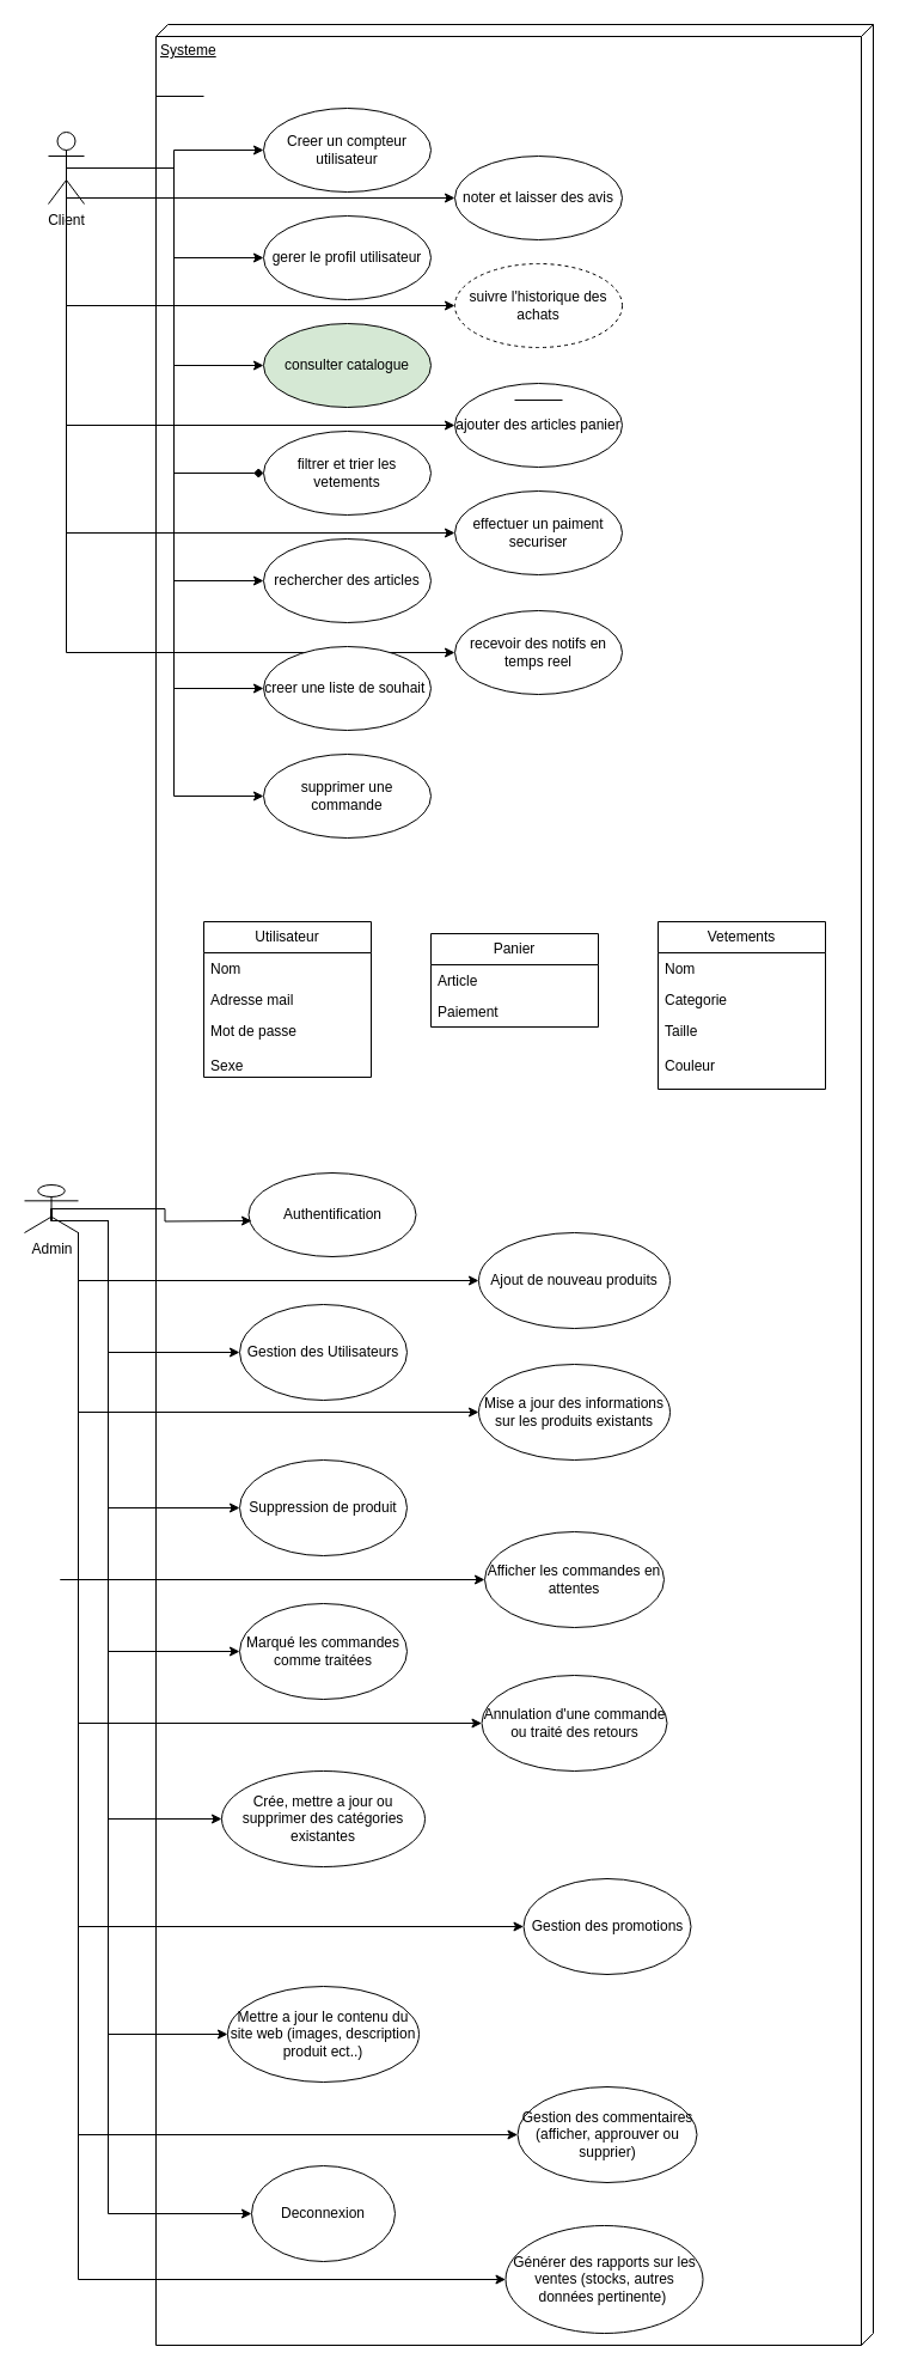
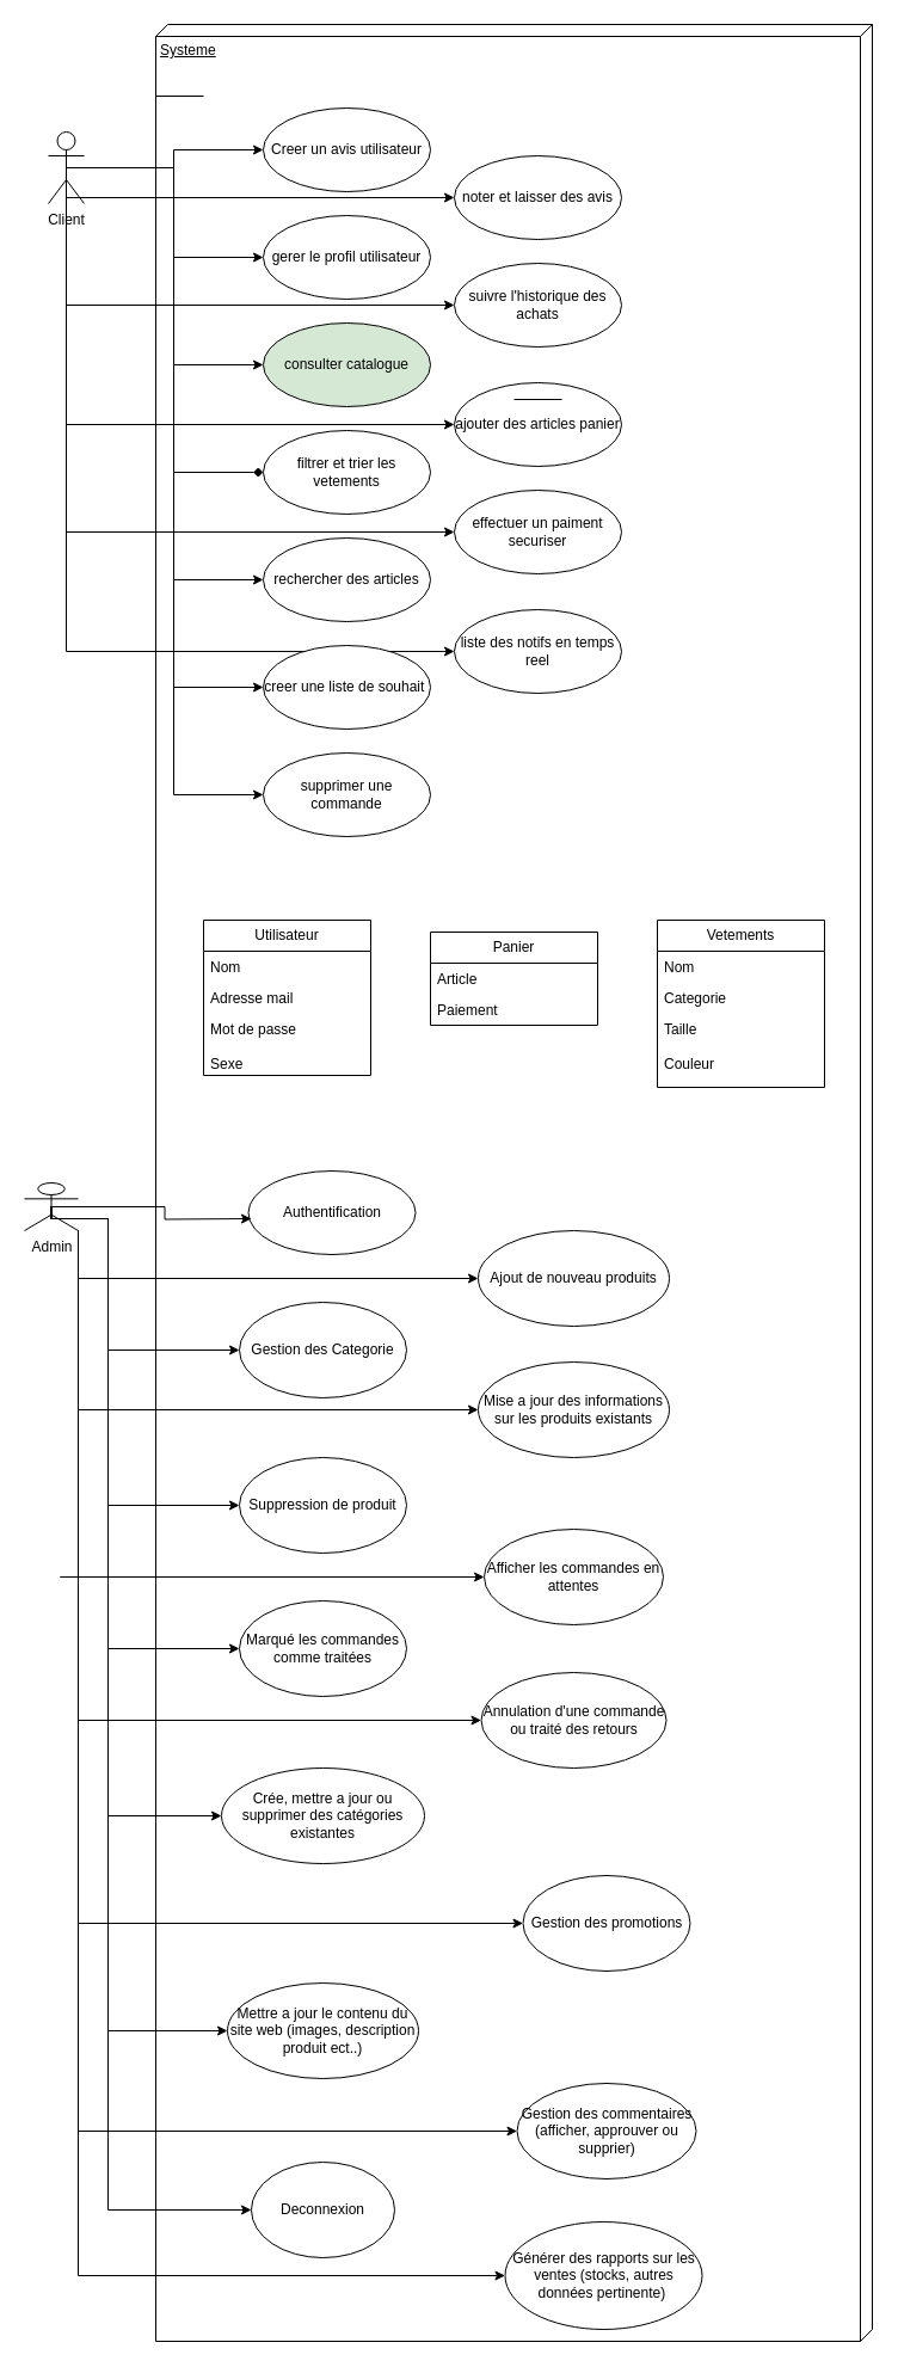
- <mxCell id="31" value="Creer un compteur utilisateur" style="ellipse;whiteSpace=wrap;html=1;" parent="1" vertex="1"><mxGeometry x="220" y="90" width="140" height="70" as="geometry" /></mxCell>
+ <mxCell id="31" value="Creer un avis utilisateur" style="ellipse;whiteSpace=wrap;html=1;" parent="1" vertex="1"><mxGeometry x="220" y="90" width="140" height="70" as="geometry" /></mxCell>
- <mxCell id="35" value="suivre l'historique des achats" style="ellipse;whiteSpace=wrap;html=1;dashed=1;" parent="1" vertex="1"><mxGeometry x="380" y="220" width="140" height="70" as="geometry" /></mxCell>
+ <mxCell id="35" value="suivre l'historique des achats" style="ellipse;whiteSpace=wrap;html=1;" parent="1" vertex="1"><mxGeometry x="380" y="220" width="140" height="70" as="geometry" /></mxCell>
- <mxCell id="40" value="recevoir des notifs en temps reel" style="ellipse;whiteSpace=wrap;html=1;" parent="1" vertex="1"><mxGeometry x="380" y="510" width="140" height="70" as="geometry" /></mxCell>
+ <mxCell id="40" value="liste des notifs en temps reel" style="ellipse;whiteSpace=wrap;html=1;" parent="1" vertex="1"><mxGeometry x="380" y="510" width="140" height="70" as="geometry" /></mxCell>
- <mxCell id="56" value="Gestion des Utilisateurs" style="ellipse;whiteSpace=wrap;html=1;" parent="1" vertex="1"><mxGeometry x="200" y="1090" width="140" height="80" as="geometry" /></mxCell>
+ <mxCell id="56" value="Gestion des Categorie" style="ellipse;whiteSpace=wrap;html=1;" parent="1" vertex="1"><mxGeometry x="200" y="1090" width="140" height="80" as="geometry" /></mxCell>
